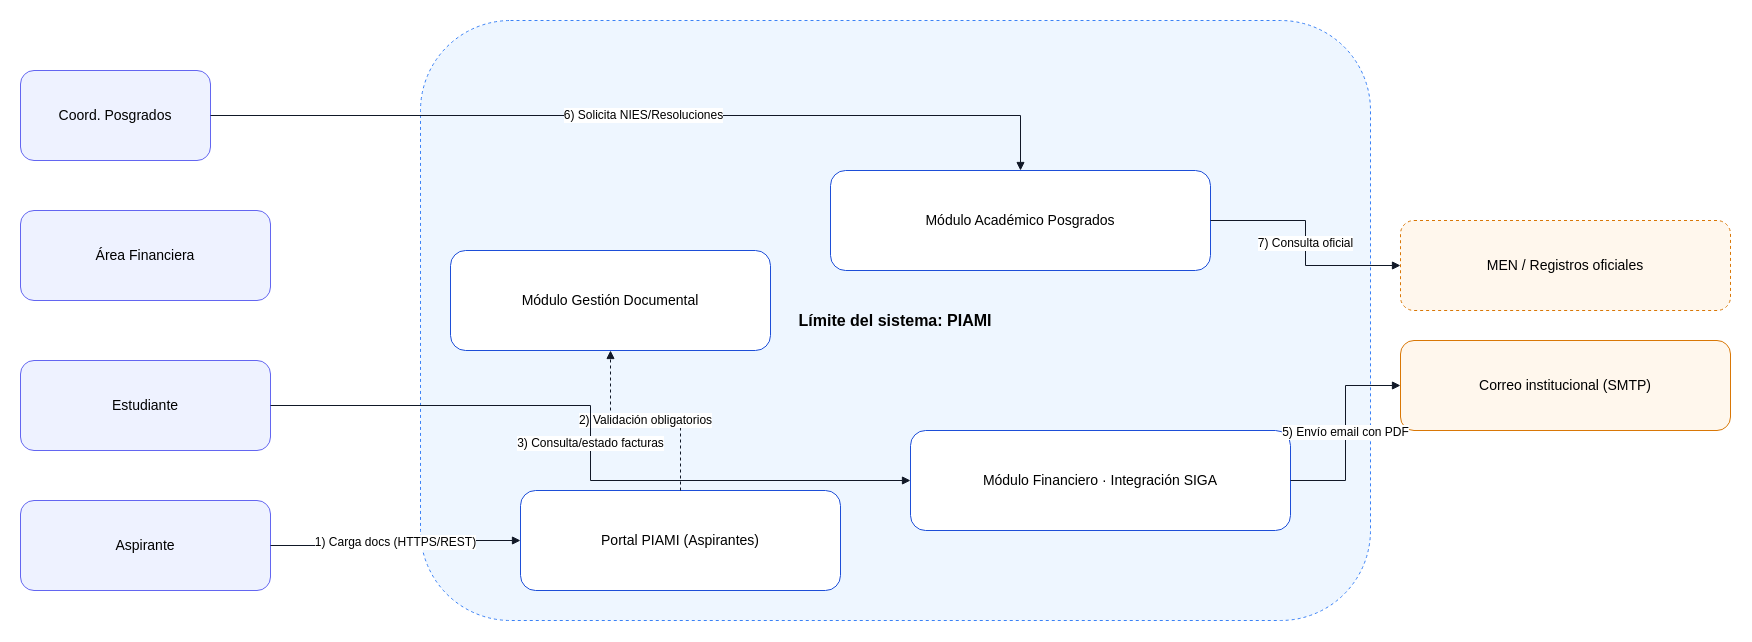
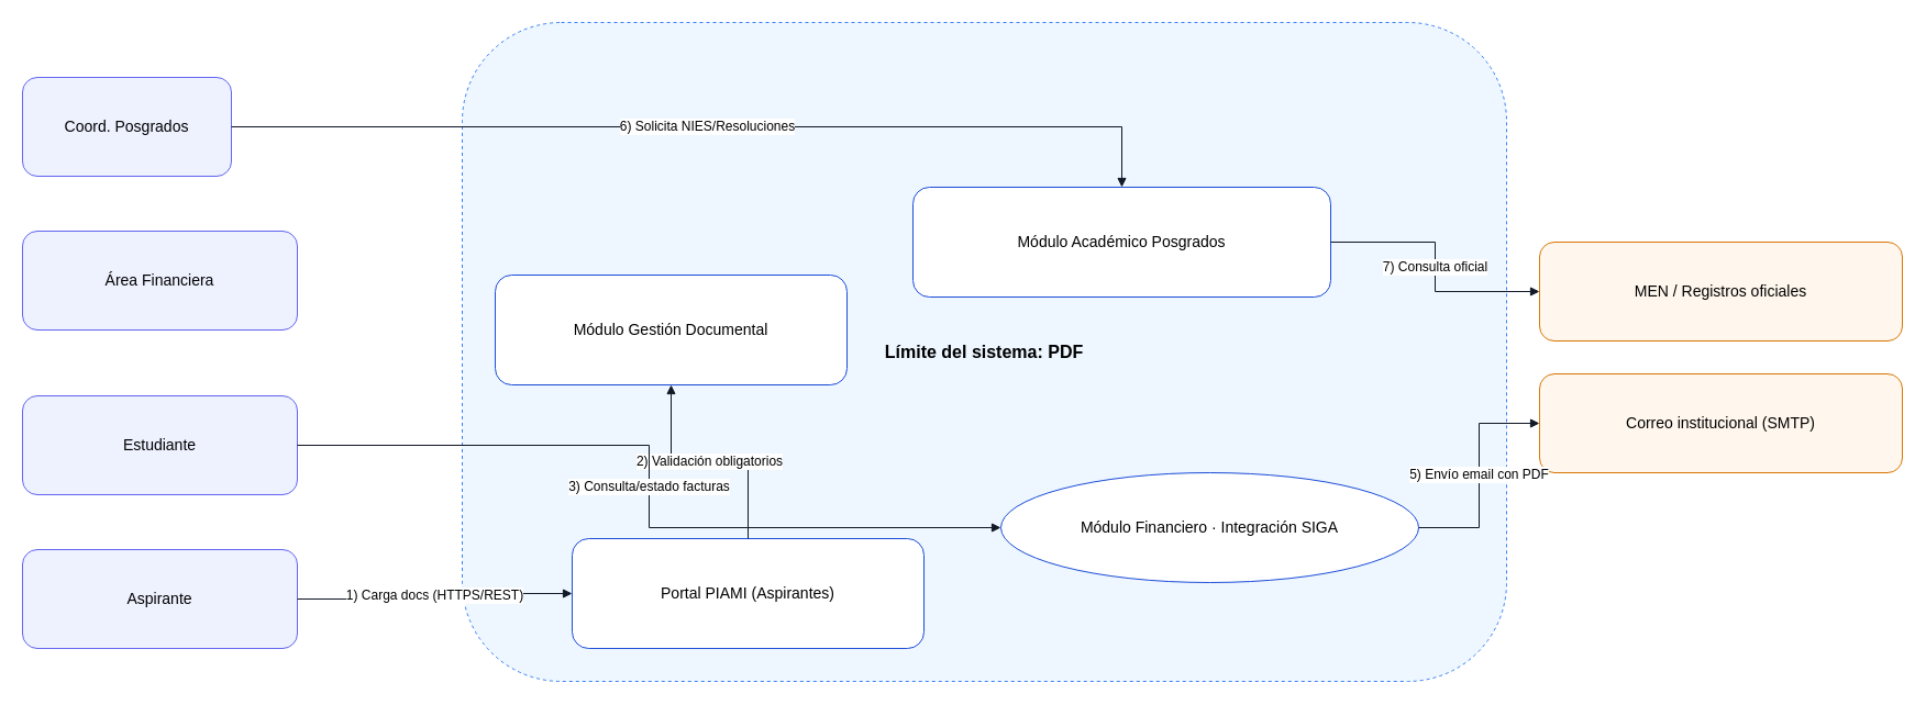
- <mxCell id="12" value="MEN / Registros oficiales" style="rounded=1;whiteSpace=wrap;html=1;strokeColor=#d97706;fillColor=#fff7ed;fontSize=14;dashed=1;" parent="1" vertex="1"><mxGeometry x="1400" y="220" width="330" height="90" as="geometry" /></mxCell>
+ <mxCell id="12" value="MEN / Registros oficiales" style="rounded=1;whiteSpace=wrap;html=1;strokeColor=#d97706;fillColor=#fff7ed;fontSize=14" parent="1" vertex="1"><mxGeometry x="1400" y="220" width="330" height="90" as="geometry" /></mxCell>
- <mxCell id="2" value="Límite del sistema: PIAMI" style="rounded=1;dashed=1;whiteSpace=wrap;html=1;strokeColor=#3b82f6;fillColor=#eef6ff;fontSize=16;fontStyle=1" parent="1" vertex="1"><mxGeometry x="420" y="20" width="950" height="600" as="geometry" /></mxCell>
+ <mxCell id="2" value="Límite del sistema: PDF" style="rounded=1;dashed=1;whiteSpace=wrap;html=1;strokeColor=#3b82f6;fillColor=#eef6ff;fontSize=16;fontStyle=1" parent="1" vertex="1"><mxGeometry x="420" y="20" width="950" height="600" as="geometry" /></mxCell>
- <mxCell id="14" value="2) Validación obligatorios" style="endArrow=block;html=1;strokeColor=#111827;rounded=0;edgeStyle=orthogonalEdgeStyle;fontSize=12;dashed=1;" parent="1" source="7" target="8" edge="1"><mxGeometry relative="1" as="geometry" /></mxCell>
+ <mxCell id="14" value="2) Validación obligatorios" style="endArrow=block;html=1;strokeColor=#111827;rounded=0;edgeStyle=orthogonalEdgeStyle;fontSize=12" parent="1" source="7" target="8" edge="1"><mxGeometry relative="1" as="geometry" /></mxCell>
- <mxCell id="9" value="Módulo Financiero · Integración SIGA" style="rounded=1;whiteSpace=wrap;html=1;strokeColor=#1d4ed8;fillColor=#ffffff;fontSize=14" parent="1" vertex="1"><mxGeometry x="910" y="430" width="380" height="100" as="geometry" /></mxCell>
+ <mxCell id="9" value="Módulo Financiero · Integración SIGA" style="ellipse;whiteSpace=wrap;html=1;strokeColor=#1d4ed8;fillColor=#ffffff;fontSize=14;" parent="1" vertex="1"><mxGeometry x="910" y="430" width="380" height="100" as="geometry" /></mxCell>
